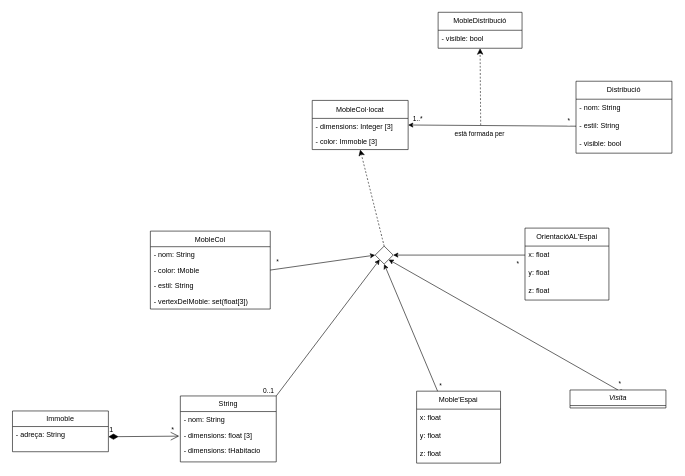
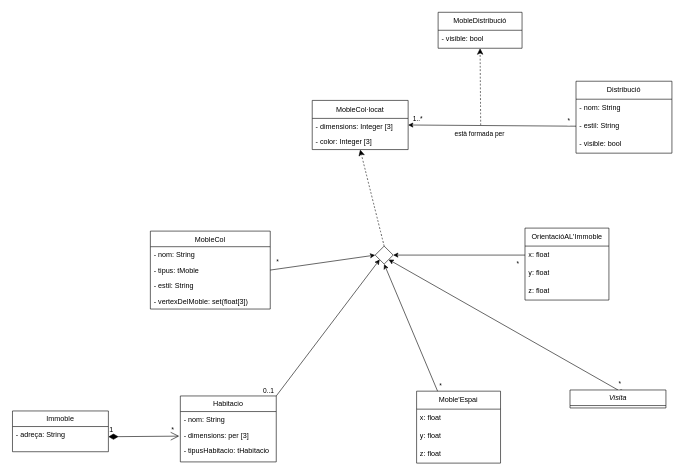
- <mxCell id="47" value="- color: Immoble [3]&#10;" style="text;align=left;verticalAlign=top;spacingLeft=4;spacingRight=4;overflow=hidden;rotatable=0;points=[[0,0.5],[1,0.5]];portConstraint=eastwest;rounded=0;shadow=0;html=0;" vertex="1" parent="45"><mxGeometry y="56" width="160" height="26" as="geometry" /></mxCell>
+ <mxCell id="47" value="- color: Integer [3]&#10;" style="text;align=left;verticalAlign=top;spacingLeft=4;spacingRight=4;overflow=hidden;rotatable=0;points=[[0,0.5],[1,0.5]];portConstraint=eastwest;rounded=0;shadow=0;html=0;" vertex="1" parent="45"><mxGeometry y="56" width="160" height="26" as="geometry" /></mxCell>
- <mxCell id="33" value="OrientacióAL'Espai" style="swimlane;fontStyle=0;childLayout=stackLayout;horizontal=1;startSize=30;horizontalStack=0;resizeParent=1;resizeParentMax=0;resizeLast=0;collapsible=1;marginBottom=0;whiteSpace=wrap;html=1;" vertex="1" parent="1"><mxGeometry x="874.92" y="380" width="140" height="120" as="geometry" /></mxCell>
+ <mxCell id="33" value="OrientacióAL'Immoble" style="swimlane;fontStyle=0;childLayout=stackLayout;horizontal=1;startSize=30;horizontalStack=0;resizeParent=1;resizeParentMax=0;resizeLast=0;collapsible=1;marginBottom=0;whiteSpace=wrap;html=1;" vertex="1" parent="1"><mxGeometry x="874.92" y="380" width="140" height="120" as="geometry" /></mxCell>
- <mxCell id="25" value="- color: tMoble" style="text;align=left;verticalAlign=top;spacingLeft=4;spacingRight=4;overflow=hidden;rotatable=0;points=[[0,0.5],[1,0.5]];portConstraint=eastwest;rounded=0;shadow=0;html=0;" vertex="1" parent="23"><mxGeometry y="52" width="200" height="26" as="geometry" /></mxCell>
+ <mxCell id="25" value="- tipus: tMoble" style="text;align=left;verticalAlign=top;spacingLeft=4;spacingRight=4;overflow=hidden;rotatable=0;points=[[0,0.5],[1,0.5]];portConstraint=eastwest;rounded=0;shadow=0;html=0;" vertex="1" parent="23"><mxGeometry y="52" width="200" height="26" as="geometry" /></mxCell>
- <mxCell id="4" value="String" style="swimlane;fontStyle=0;align=center;verticalAlign=top;childLayout=stackLayout;horizontal=1;startSize=26;horizontalStack=0;resizeParent=1;resizeLast=0;collapsible=1;marginBottom=0;rounded=0;shadow=0;strokeWidth=1;" vertex="1" parent="1"><mxGeometry x="300" y="660" width="160" height="110" as="geometry"><mxRectangle x="230" y="140" width="160" height="26" as="alternateBounds" /></mxGeometry></mxCell>
+ <mxCell id="4" value="Habitacio" style="swimlane;fontStyle=0;align=center;verticalAlign=top;childLayout=stackLayout;horizontal=1;startSize=26;horizontalStack=0;resizeParent=1;resizeLast=0;collapsible=1;marginBottom=0;rounded=0;shadow=0;strokeWidth=1;" vertex="1" parent="1"><mxGeometry x="300" y="660" width="160" height="110" as="geometry"><mxRectangle x="230" y="140" width="160" height="26" as="alternateBounds" /></mxGeometry></mxCell>
- <mxCell id="6" value="- dimensions: float [3]" style="text;align=left;verticalAlign=top;spacingLeft=4;spacingRight=4;overflow=hidden;rotatable=0;points=[[0,0.5],[1,0.5]];portConstraint=eastwest;rounded=0;shadow=0;html=0;" vertex="1" parent="4"><mxGeometry y="52" width="160" height="26" as="geometry" /></mxCell>
+ <mxCell id="6" value="- dimensions: per [3]" style="text;align=left;verticalAlign=top;spacingLeft=4;spacingRight=4;overflow=hidden;rotatable=0;points=[[0,0.5],[1,0.5]];portConstraint=eastwest;rounded=0;shadow=0;html=0;" vertex="1" parent="4"><mxGeometry y="52" width="160" height="26" as="geometry" /></mxCell>
- <mxCell id="7" value="- dimensions: tHabitacio" style="text;align=left;verticalAlign=top;spacingLeft=4;spacingRight=4;overflow=hidden;rotatable=0;points=[[0,0.5],[1,0.5]];portConstraint=eastwest;rounded=0;shadow=0;html=0;" vertex="1" parent="4"><mxGeometry y="78" width="160" height="26" as="geometry" /></mxCell>
+ <mxCell id="7" value="- tipusHabitacio: tHabitacio" style="text;align=left;verticalAlign=top;spacingLeft=4;spacingRight=4;overflow=hidden;rotatable=0;points=[[0,0.5],[1,0.5]];portConstraint=eastwest;rounded=0;shadow=0;html=0;" vertex="1" parent="4"><mxGeometry y="78" width="160" height="26" as="geometry" /></mxCell>
